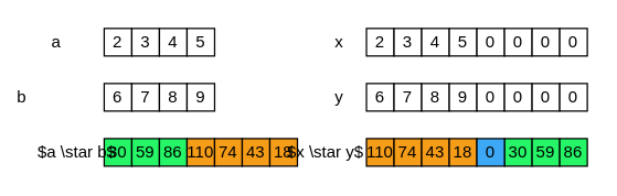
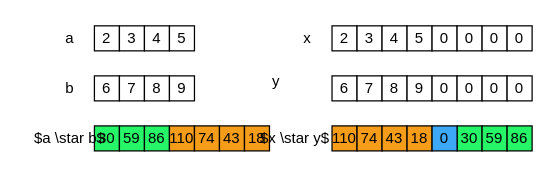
- <mxCell id="41" value="a" style="text;html=1;align=center;verticalAlign=middle;resizable=0;points=[];autosize=1;strokeColor=none;fillColor=none;" vertex="1" parent="1"><mxGeometry x="30" y="20" width="20" height="20" as="geometry" /></mxCell>
+ <mxCell id="41" value="a" style="text;html=1;align=center;verticalAlign=middle;resizable=0;points=[];autosize=1;strokeColor=none;fillColor=none;" vertex="1" parent="1"><mxGeometry x="45" y="20" width="20" height="20" as="geometry" /></mxCell>
- <mxCell id="42" value="b" style="text;html=1;align=center;verticalAlign=middle;resizable=0;points=[];autosize=1;strokeColor=none;fillColor=none;" vertex="1" parent="1"><mxGeometry x="5" y="60" width="20" height="20" as="geometry" /></mxCell>
+ <mxCell id="42" value="b" style="text;html=1;align=center;verticalAlign=middle;resizable=0;points=[];autosize=1;strokeColor=none;fillColor=none;" vertex="1" parent="1"><mxGeometry x="45" y="60" width="20" height="20" as="geometry" /></mxCell>
- <mxCell id="46" value="y" style="text;html=1;align=center;verticalAlign=middle;resizable=0;points=[];autosize=1;strokeColor=none;fillColor=none;" vertex="1" parent="1"><mxGeometry x="235" y="60" width="20" height="20" as="geometry" /></mxCell>
+ <mxCell id="46" value="y" style="text;html=1;align=center;verticalAlign=middle;resizable=0;points=[];autosize=1;strokeColor=none;fillColor=none;" vertex="1" parent="1"><mxGeometry x="210" y="55" width="20" height="20" as="geometry" /></mxCell>
